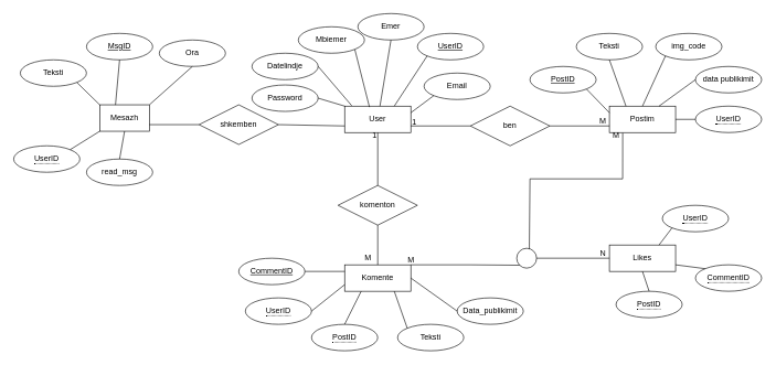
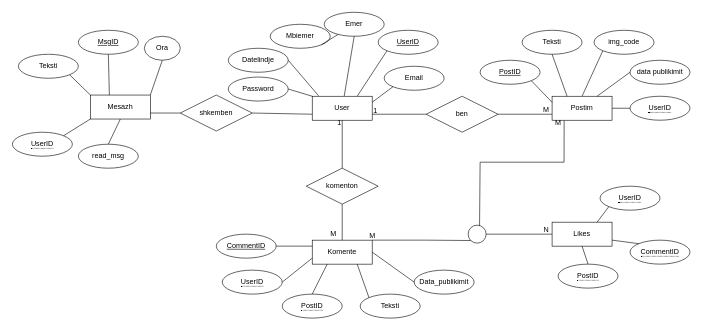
- <mxCell id="64" value="Ora" style="ellipse;whiteSpace=wrap;html=1;align=center;" vertex="1" parent="1"><mxGeometry x="240" y="60" width="100" height="40" as="geometry" /></mxCell>
+ <mxCell id="64" value="Ora" style="ellipse;whiteSpace=wrap;html=1;align=center;" vertex="1" parent="1"><mxGeometry x="240" y="60" width="60" height="40" as="geometry" /></mxCell>
- <mxCell id="11" value="" style="endArrow=none;html=1;rounded=0;exitX=1;exitY=1;exitDx=0;exitDy=0;entryX=0.375;entryY=0.038;entryDx=0;entryDy=0;entryPerimeter=0;" edge="1" parent="1" source="5" target="2"><mxGeometry relative="1" as="geometry"><mxPoint x="530" y="80" as="sourcePoint" /><mxPoint x="690" y="80" as="targetPoint" /></mxGeometry></mxCell>
+ <mxCell id="11" value="" style="endArrow=none;html=1;rounded=0;exitX=1;exitY=1;exitDx=0;exitDy=0;" edge="1" parent="1" source="5" target="3"><mxGeometry relative="1" as="geometry"><mxPoint x="530" y="80" as="sourcePoint" /><mxPoint x="690" y="80" as="targetPoint" /></mxGeometry></mxCell>
- <mxCell id="17" value="Mesazh" style="whiteSpace=wrap;html=1;align=center;" vertex="1" parent="1"><mxGeometry x="150" y="158" width="75" height="40" as="geometry" /></mxCell>
+ <mxCell id="17" value="Mesazh" style="whiteSpace=wrap;html=1;align=center;" vertex="1" parent="1"><mxGeometry x="150" y="158" width="100" height="40" as="geometry" /></mxCell>
